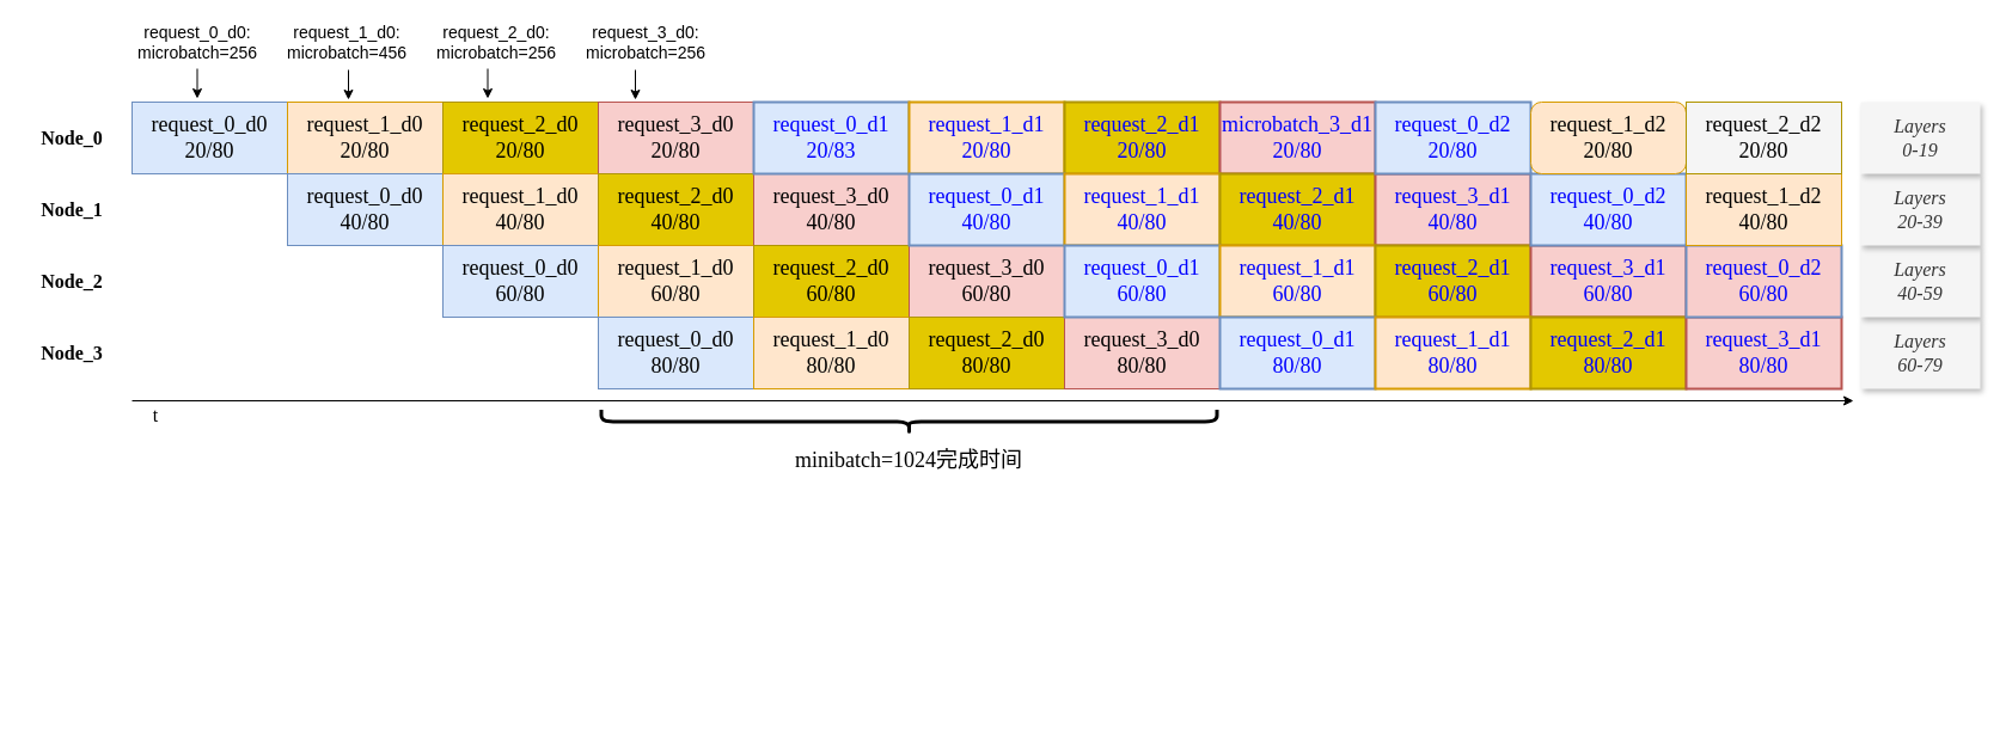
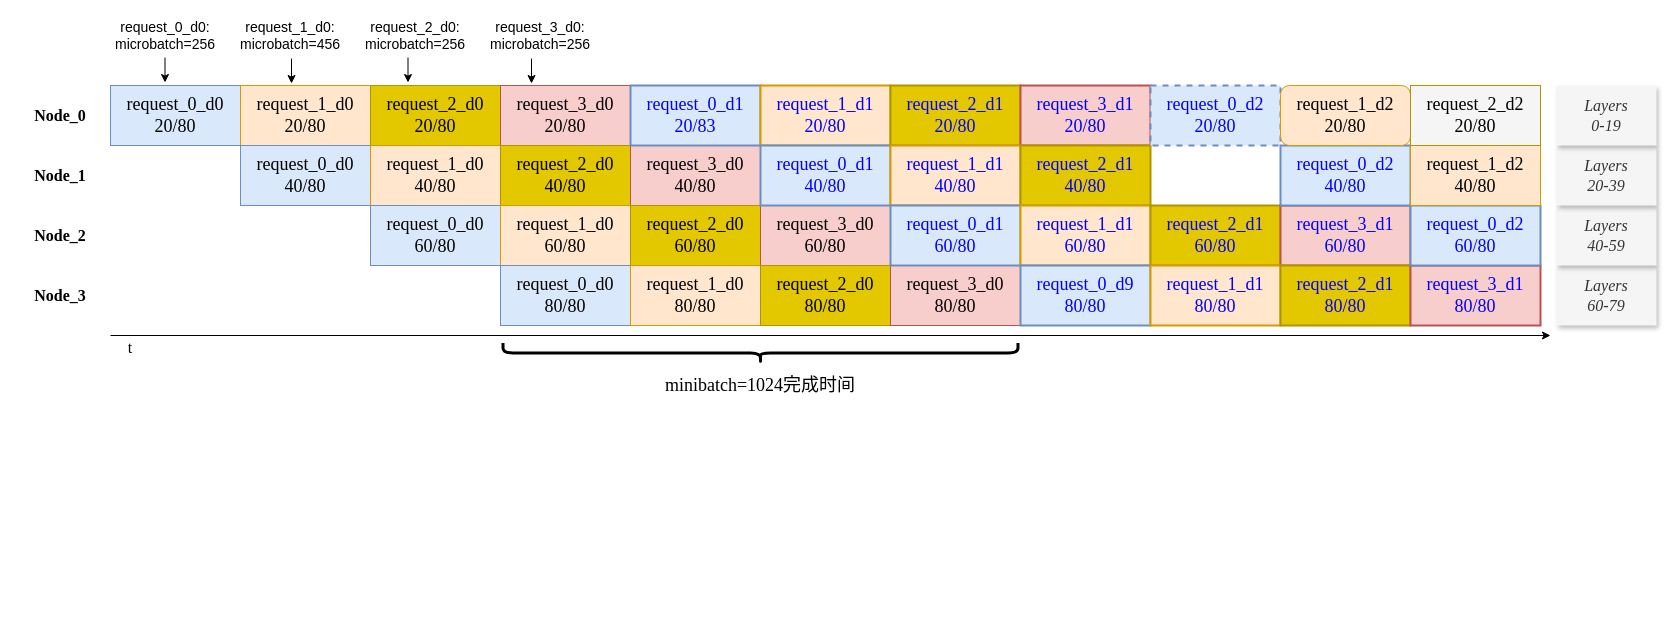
- <mxCell id="35" value="&lt;span&gt;microbatch_3&lt;/span&gt;&lt;span&gt;_d1&lt;/span&gt;&lt;div&gt;&lt;span&gt;20/80&lt;/span&gt;&lt;/div&gt;" style="rounded=0;whiteSpace=wrap;html=1;fillColor=#f8cecc;strokeColor=#b85450;shadow=0;fillStyle=auto;strokeWidth=2;fontFamily=Tahoma;fontColor=#0000FF;fontSize=18;" vertex="1" parent="1"><mxGeometry x="1020" y="85" width="130" height="60" as="geometry" /></mxCell>
+ <mxCell id="35" value="&lt;span&gt;request_3&lt;/span&gt;&lt;span&gt;_d1&lt;/span&gt;&lt;div&gt;&lt;span&gt;20/80&lt;/span&gt;&lt;/div&gt;" style="rounded=0;whiteSpace=wrap;html=1;fillColor=#f8cecc;strokeColor=#b85450;shadow=0;fillStyle=auto;strokeWidth=2;fontFamily=Tahoma;fontColor=#0000FF;fontSize=18;" vertex="1" parent="1"><mxGeometry x="1020" y="85" width="130" height="60" as="geometry" /></mxCell>
- <mxCell id="54" value="&lt;span&gt;request_0_d2&lt;/span&gt;&lt;div&gt;&lt;span&gt;20/80&lt;/span&gt;&lt;/div&gt;" style="rounded=0;whiteSpace=wrap;html=1;fillColor=#dae8fc;strokeColor=#6c8ebf;strokeWidth=2;fontFamily=Tahoma;fontColor=#0000FF;fontSize=18;" vertex="1" parent="1"><mxGeometry x="1150" y="85" width="130" height="60" as="geometry" /></mxCell>
+ <mxCell id="54" value="&lt;span&gt;request_0_d2&lt;/span&gt;&lt;div&gt;&lt;span&gt;20/80&lt;/span&gt;&lt;/div&gt;" style="rounded=0;whiteSpace=wrap;html=1;fillColor=#dae8fc;strokeColor=#6c8ebf;strokeWidth=2;fontFamily=Tahoma;fontColor=#0000FF;fontSize=18;dashed=1;" vertex="1" parent="1"><mxGeometry x="1150" y="85" width="130" height="60" as="geometry" /></mxCell>
- <mxCell id="39" value="&lt;span&gt;request_3&lt;/span&gt;&lt;span&gt;_d1&lt;/span&gt;&lt;div&gt;&lt;span&gt;40/80&lt;/span&gt;&lt;/div&gt;" style="rounded=0;whiteSpace=wrap;html=1;fillColor=#f8cecc;strokeColor=#b85450;fillStyle=auto;strokeWidth=2;fontFamily=Tahoma;fontColor=#0000FF;fontSize=18;" vertex="1" parent="1"><mxGeometry x="1150" y="145" width="130" height="60" as="geometry" /></mxCell>
- <mxCell id="56" value="&lt;span&gt;request_0_d2&lt;/span&gt;&lt;div&gt;&lt;span&gt;60/80&lt;/span&gt;&lt;/div&gt;" style="rounded=0;whiteSpace=wrap;html=1;fillColor=#f8cecc;strokeColor=#6c8ebf;strokeWidth=2;fontFamily=Tahoma;fontColor=#0000FF;fontSize=18;" vertex="1" parent="1"><mxGeometry x="1410" y="205" width="130" height="60" as="geometry" /></mxCell>
+ <mxCell id="56" value="&lt;span&gt;request_0_d2&lt;/span&gt;&lt;div&gt;&lt;span&gt;60/80&lt;/span&gt;&lt;/div&gt;" style="rounded=0;whiteSpace=wrap;html=1;fillColor=#dae8fc;strokeColor=#6c8ebf;strokeWidth=2;fontFamily=Tahoma;fontColor=#0000FF;fontSize=18;" vertex="1" parent="1"><mxGeometry x="1410" y="205" width="130" height="60" as="geometry" /></mxCell>
- <mxCell id="44" value="&lt;span&gt;request_0_d1&lt;/span&gt;&lt;div&gt;&lt;span&gt;80/80&lt;/span&gt;&lt;/div&gt;" style="rounded=0;whiteSpace=wrap;html=1;fillColor=#dae8fc;strokeColor=#6c8ebf;strokeWidth=2;fontFamily=Tahoma;fontColor=#0000FF;fontSize=18;" vertex="1" parent="1"><mxGeometry x="1020" y="265" width="130" height="60" as="geometry" /></mxCell>
+ <mxCell id="44" value="&lt;span&gt;request_0_d9&lt;/span&gt;&lt;div&gt;&lt;span&gt;80/80&lt;/span&gt;&lt;/div&gt;" style="rounded=0;whiteSpace=wrap;html=1;fillColor=#dae8fc;strokeColor=#6c8ebf;strokeWidth=2;fontFamily=Tahoma;fontColor=#0000FF;fontSize=18;" vertex="1" parent="1"><mxGeometry x="1020" y="265" width="130" height="60" as="geometry" /></mxCell>
